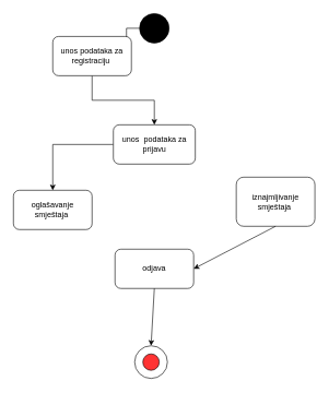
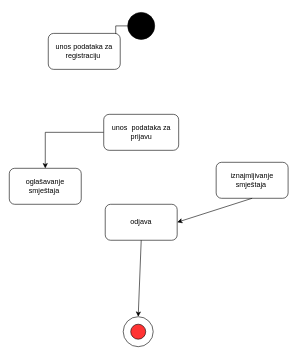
- <mxCell id="4" value="" style="edgeStyle=orthogonalEdgeStyle;rounded=0;orthogonalLoop=1;jettySize=auto;html=1;" edge="1" parent="1" source="5" target="7"><mxGeometry relative="1" as="geometry" /></mxCell>
- <mxCell id="9" value="iznajmljivanje smještaja&amp;nbsp;" style="rounded=1;whiteSpace=wrap;html=1;fillStyle=solid;fillColor=#FFFFFF;" vertex="1" parent="1"><mxGeometry x="360" y="270" width="120" height="75" as="geometry" /></mxCell>
+ <mxCell id="9" value="iznajmljivanje smještaja&amp;nbsp;" style="rounded=1;whiteSpace=wrap;html=1;fillStyle=solid;fillColor=#FFFFFF;" vertex="1" parent="1"><mxGeometry x="360" y="270" width="120" height="60" as="geometry" /></mxCell>
- <mxCell id="8" value="oglašavanje smještaja&amp;nbsp;" style="rounded=1;whiteSpace=wrap;html=1;fillStyle=solid;fillColor=#FFFFFF;" vertex="1" parent="1"><mxGeometry x="20" y="290" width="120" height="60" as="geometry" /></mxCell>
+ <mxCell id="8" value="oglašavanje smještaja&amp;nbsp;" style="rounded=1;whiteSpace=wrap;html=1;fillStyle=solid;fillColor=#FFFFFF;" vertex="1" parent="1"><mxGeometry x="15" y="280" width="120" height="60" as="geometry" /></mxCell>
- <mxCell id="10" value="odjava" style="rounded=1;whiteSpace=wrap;html=1;fillStyle=solid;fillColor=#FFFFFF;" vertex="1" parent="1"><mxGeometry x="175" y="380" width="120" height="60" as="geometry" /></mxCell>
+ <mxCell id="10" value="odjava" style="rounded=1;whiteSpace=wrap;html=1;fillStyle=solid;fillColor=#FFFFFF;" vertex="1" parent="1"><mxGeometry x="175" y="340" width="120" height="60" as="geometry" /></mxCell>
